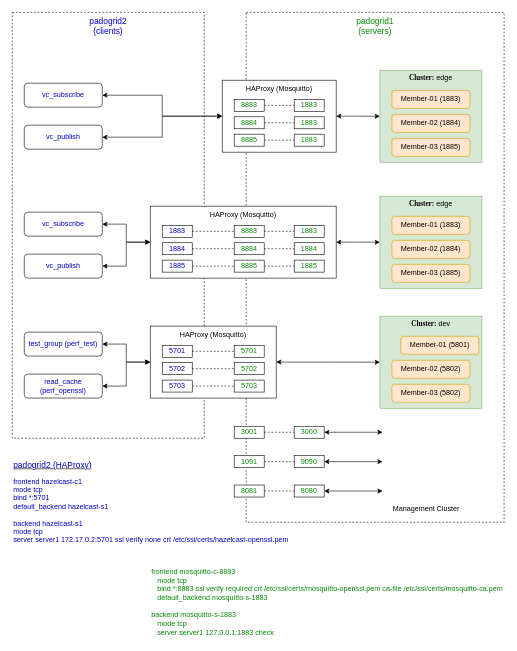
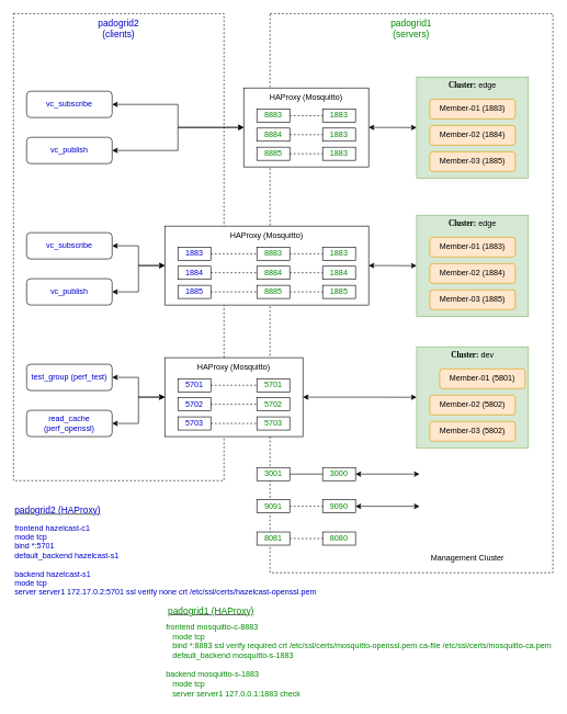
- <mxCell id="79" style="edgeStyle=orthogonalEdgeStyle;rounded=0;orthogonalLoop=1;jettySize=auto;html=1;entryX=0;entryY=0.5;entryDx=0;entryDy=0;dashed=1;endArrow=none;endFill=0;" edge="1" parent="1" source="80" target="89"><mxGeometry relative="1" as="geometry" /></mxCell>
+ <mxCell id="79" style="edgeStyle=orthogonalEdgeStyle;rounded=0;orthogonalLoop=1;jettySize=auto;html=1;entryX=0;entryY=0.5;entryDx=0;entryDy=0;dashed=0;endArrow=none;endFill=0;" edge="1" parent="1" source="80" target="89"><mxGeometry relative="1" as="geometry" /></mxCell>
- <mxCell id="82" value="1091" style="rounded=0;whiteSpace=wrap;html=1;strokeColor=default;fontColor=#008A00;" vertex="1" parent="1"><mxGeometry x="390" y="759" width="50" height="20" as="geometry" /></mxCell>
+ <mxCell id="82" value="9091" style="rounded=0;whiteSpace=wrap;html=1;strokeColor=default;fontColor=#008A00;" vertex="1" parent="1"><mxGeometry x="390" y="759" width="50" height="20" as="geometry" /></mxCell>
- <mxCell id="92" style="edgeStyle=orthogonalEdgeStyle;rounded=0;orthogonalLoop=1;jettySize=auto;html=1;entryX=0;entryY=0.5;entryDx=0;entryDy=0;startArrow=classic;startFill=1;endArrow=classic;endFill=1;" edge="1" parent="1" source="93" target="87"><mxGeometry relative="1" as="geometry" /></mxCell>
+ <mxCell id="78" value="&lt;font style=&quot;font-size: 14px;&quot; color=&quot;#008a00&quot;&gt;padogrid1 (HAProxy)&lt;/font&gt;" style="text;html=1;strokeColor=none;fillColor=none;align=center;verticalAlign=middle;whiteSpace=wrap;rounded=0;fontStyle=4" parent="76" vertex="1"><mxGeometry width="141.333" height="30" as="geometry" /></mxCell>
